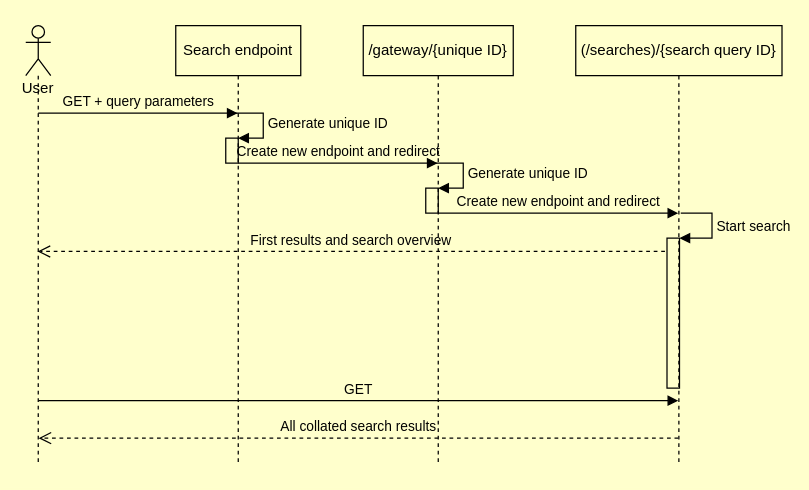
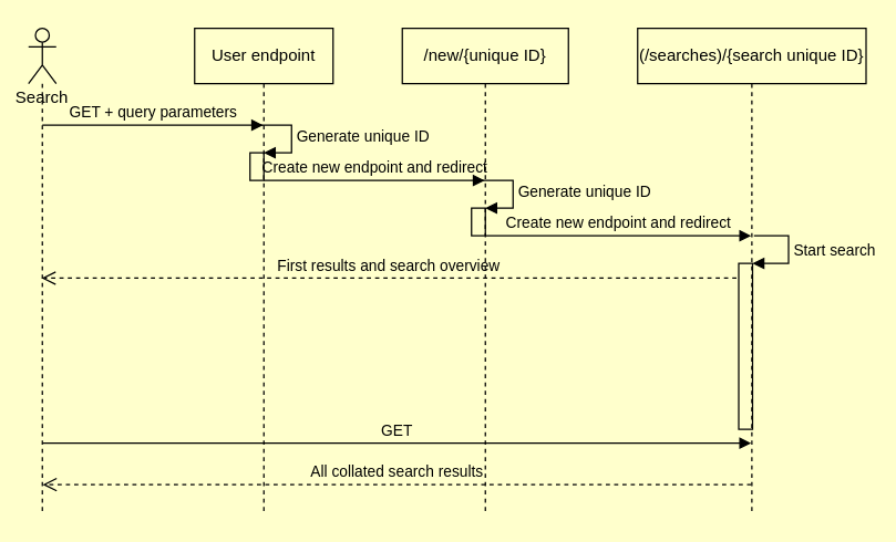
- <mxCell id="3" value="Search endpoint" style="shape=umlLifeline;perimeter=lifelinePerimeter;whiteSpace=wrap;html=1;container=1;collapsible=0;recursiveResize=0;outlineConnect=0;fillColor=none;strokeColor=#000000;fontColor=#000000;" vertex="1" parent="1"><mxGeometry x="140" y="20" width="100" height="350" as="geometry" /></mxCell>
+ <mxCell id="3" value="User endpoint" style="shape=umlLifeline;perimeter=lifelinePerimeter;whiteSpace=wrap;html=1;container=1;collapsible=0;recursiveResize=0;outlineConnect=0;fillColor=none;strokeColor=#000000;fontColor=#000000;" vertex="1" parent="1"><mxGeometry x="140" y="20" width="100" height="350" as="geometry" /></mxCell>
- <mxCell id="6" value="/gateway/{unique ID}" style="shape=umlLifeline;perimeter=lifelinePerimeter;whiteSpace=wrap;html=1;container=1;collapsible=0;recursiveResize=0;outlineConnect=0;fillColor=none;strokeColor=#000000;fontColor=#000000;" vertex="1" parent="1"><mxGeometry x="290" y="20" width="120" height="350" as="geometry" /></mxCell>
+ <mxCell id="6" value="/new/{unique ID}" style="shape=umlLifeline;perimeter=lifelinePerimeter;whiteSpace=wrap;html=1;container=1;collapsible=0;recursiveResize=0;outlineConnect=0;fillColor=none;strokeColor=#000000;fontColor=#000000;" vertex="1" parent="1"><mxGeometry x="290" y="20" width="120" height="350" as="geometry" /></mxCell>
- <mxCell id="12" value="(/searches)/{search query ID}" style="shape=umlLifeline;perimeter=lifelinePerimeter;whiteSpace=wrap;html=1;container=1;collapsible=0;recursiveResize=0;outlineConnect=0;strokeColor=#000000;fillColor=none;fontColor=#000000;" vertex="1" parent="1"><mxGeometry x="460" y="20" width="165" height="350" as="geometry" /></mxCell>
+ <mxCell id="12" value="(/searches)/{search unique ID}" style="shape=umlLifeline;perimeter=lifelinePerimeter;whiteSpace=wrap;html=1;container=1;collapsible=0;recursiveResize=0;outlineConnect=0;strokeColor=#000000;fillColor=none;fontColor=#000000;" vertex="1" parent="1"><mxGeometry x="460" y="20" width="165" height="350" as="geometry" /></mxCell>
- <mxCell id="2" value="User" style="shape=umlLifeline;participant=umlActor;perimeter=lifelinePerimeter;whiteSpace=wrap;html=1;container=1;collapsible=0;recursiveResize=0;verticalAlign=top;spacingTop=36;outlineConnect=0;fillColor=none;strokeColor=#000000;fontColor=#000000;" vertex="1" parent="1"><mxGeometry x="20" y="20" width="20" height="350" as="geometry" /></mxCell>
+ <mxCell id="2" value="Search" style="shape=umlLifeline;participant=umlActor;perimeter=lifelinePerimeter;whiteSpace=wrap;html=1;container=1;collapsible=0;recursiveResize=0;verticalAlign=top;spacingTop=36;outlineConnect=0;fillColor=none;strokeColor=#000000;fontColor=#000000;" vertex="1" parent="1"><mxGeometry x="20" y="20" width="20" height="350" as="geometry" /></mxCell>
